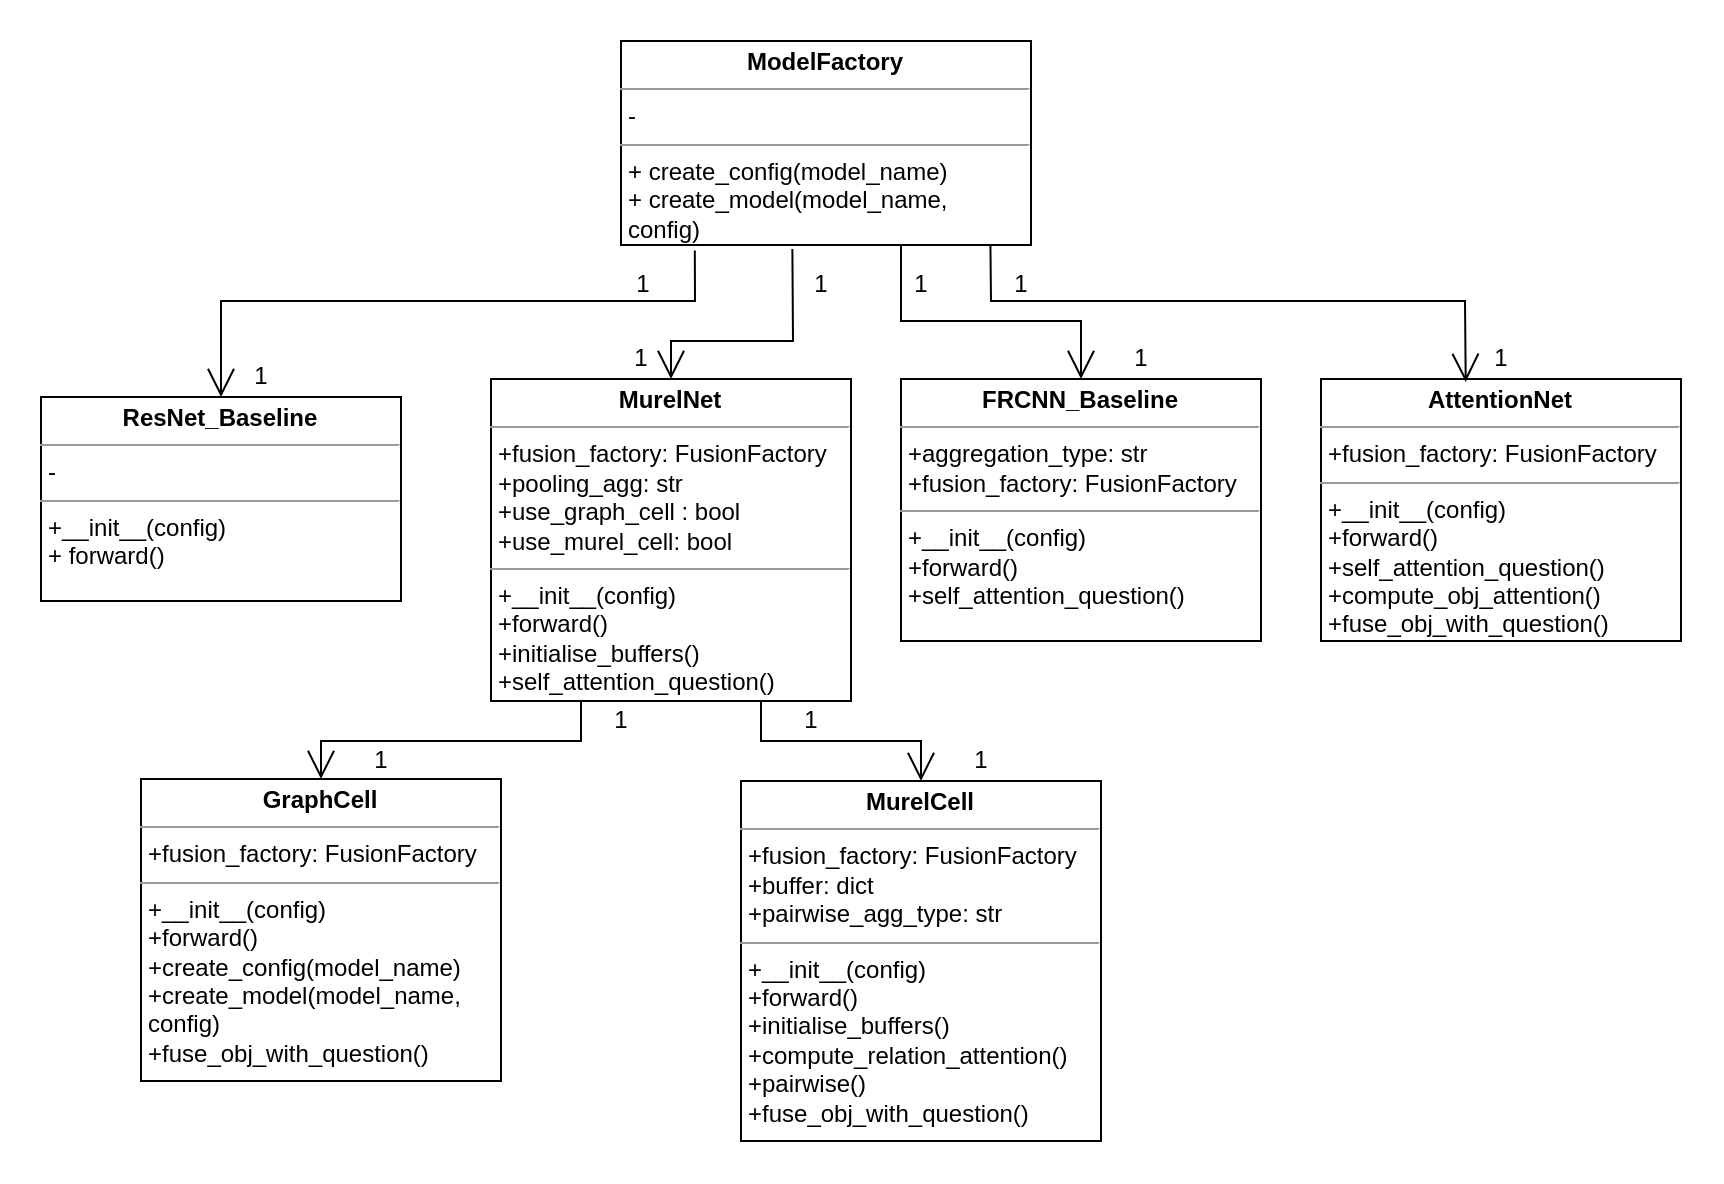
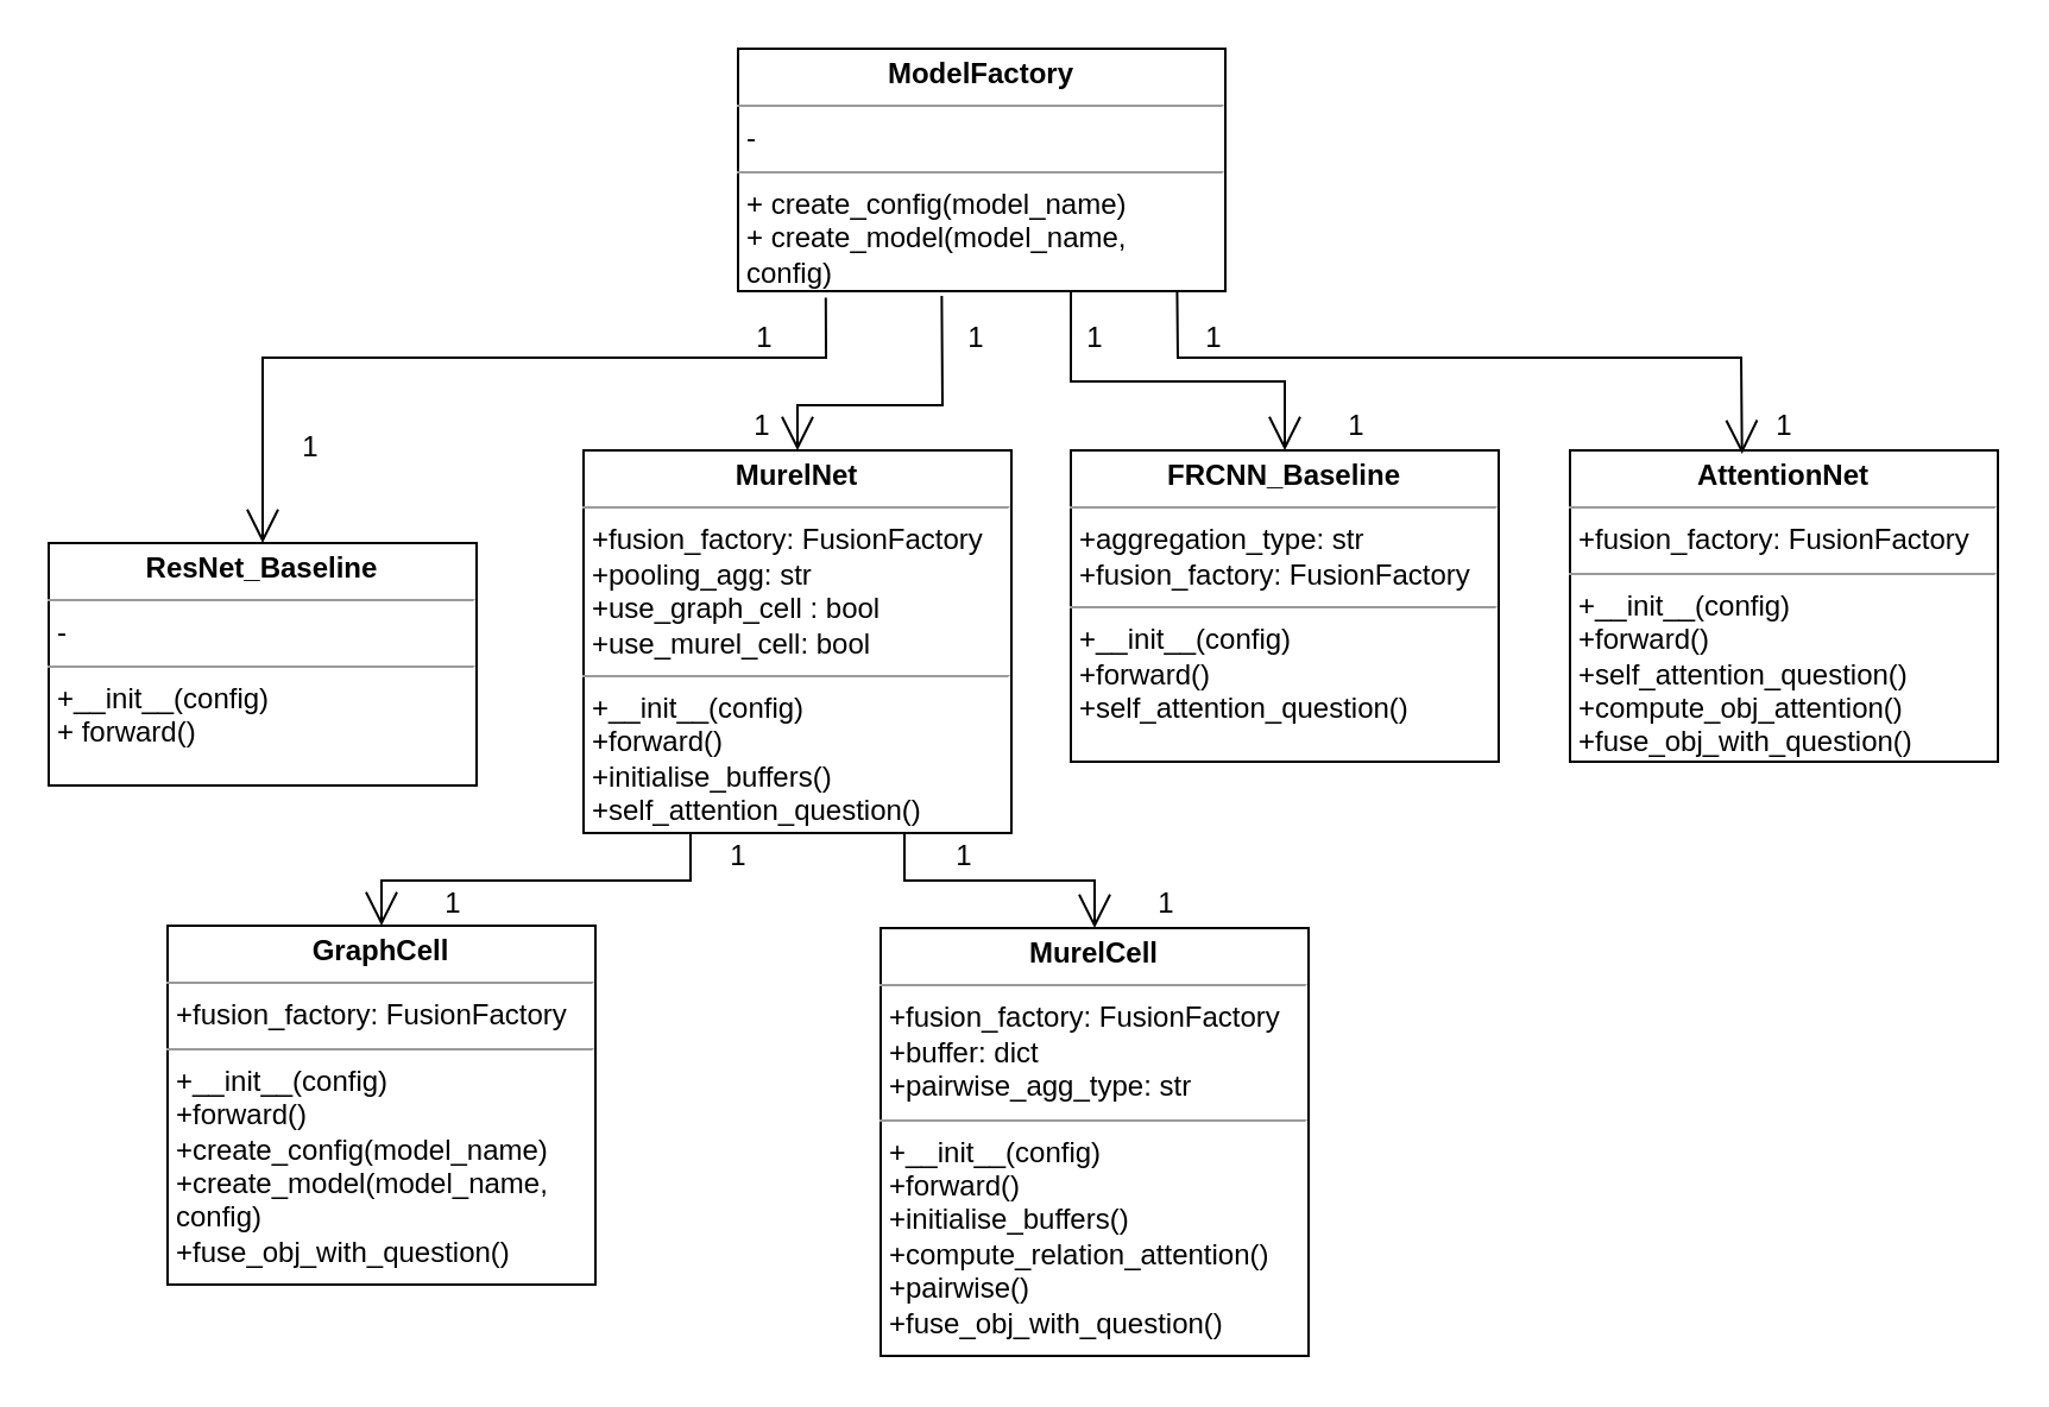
- <mxCell id="8" value="&lt;p style=&quot;margin: 0px ; margin-top: 4px ; text-align: center&quot;&gt;&lt;b&gt;ResNet_Baseline&lt;/b&gt;&lt;/p&gt;&lt;hr size=&quot;1&quot;&gt;&lt;p style=&quot;margin: 0px ; margin-left: 4px&quot;&gt;&lt;span&gt;-&lt;/span&gt;&lt;/p&gt;&lt;hr size=&quot;1&quot;&gt;&lt;p style=&quot;margin: 0px ; margin-left: 4px&quot;&gt;+__init__(config)&lt;/p&gt;&lt;p style=&quot;margin: 0px ; margin-left: 4px&quot;&gt;+ forward()&lt;/p&gt;" style="verticalAlign=top;align=left;overflow=fill;fontSize=12;fontFamily=Helvetica;html=1;rounded=0;shadow=0;comic=0;labelBackgroundColor=none;strokeWidth=1" vertex="1" parent="1"><mxGeometry x="20" y="198" width="180" height="102" as="geometry" /></mxCell>
+ <mxCell id="8" value="&lt;p style=&quot;margin: 0px ; margin-top: 4px ; text-align: center&quot;&gt;&lt;b&gt;ResNet_Baseline&lt;/b&gt;&lt;/p&gt;&lt;hr size=&quot;1&quot;&gt;&lt;p style=&quot;margin: 0px ; margin-left: 4px&quot;&gt;&lt;span&gt;-&lt;/span&gt;&lt;/p&gt;&lt;hr size=&quot;1&quot;&gt;&lt;p style=&quot;margin: 0px ; margin-left: 4px&quot;&gt;+__init__(config)&lt;/p&gt;&lt;p style=&quot;margin: 0px ; margin-left: 4px&quot;&gt;+ forward()&lt;/p&gt;" style="verticalAlign=top;align=left;overflow=fill;fontSize=12;fontFamily=Helvetica;html=1;rounded=0;shadow=0;comic=0;labelBackgroundColor=none;strokeWidth=1" vertex="1" parent="1"><mxGeometry x="20" y="228" width="180" height="102" as="geometry" /></mxCell>
